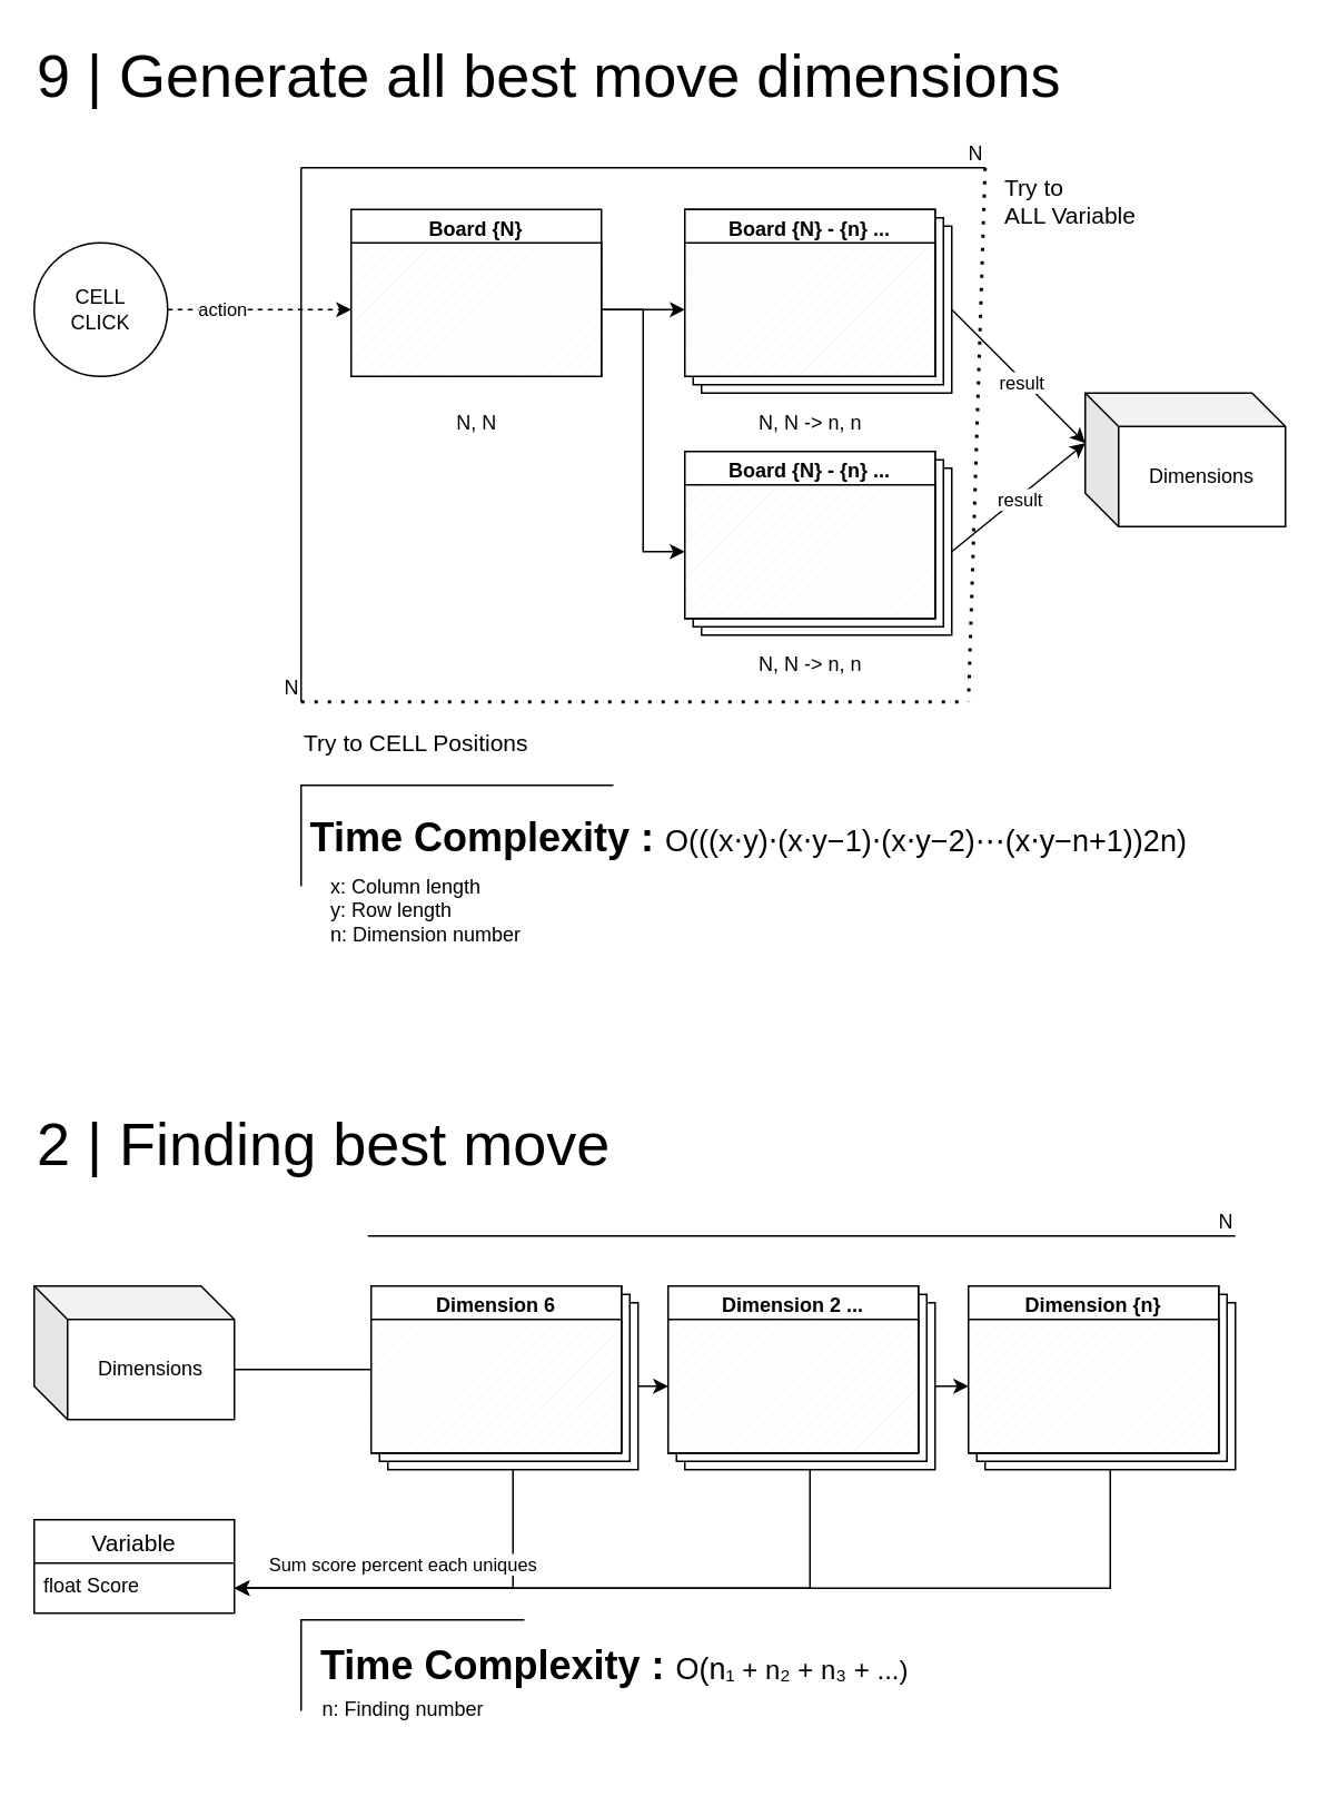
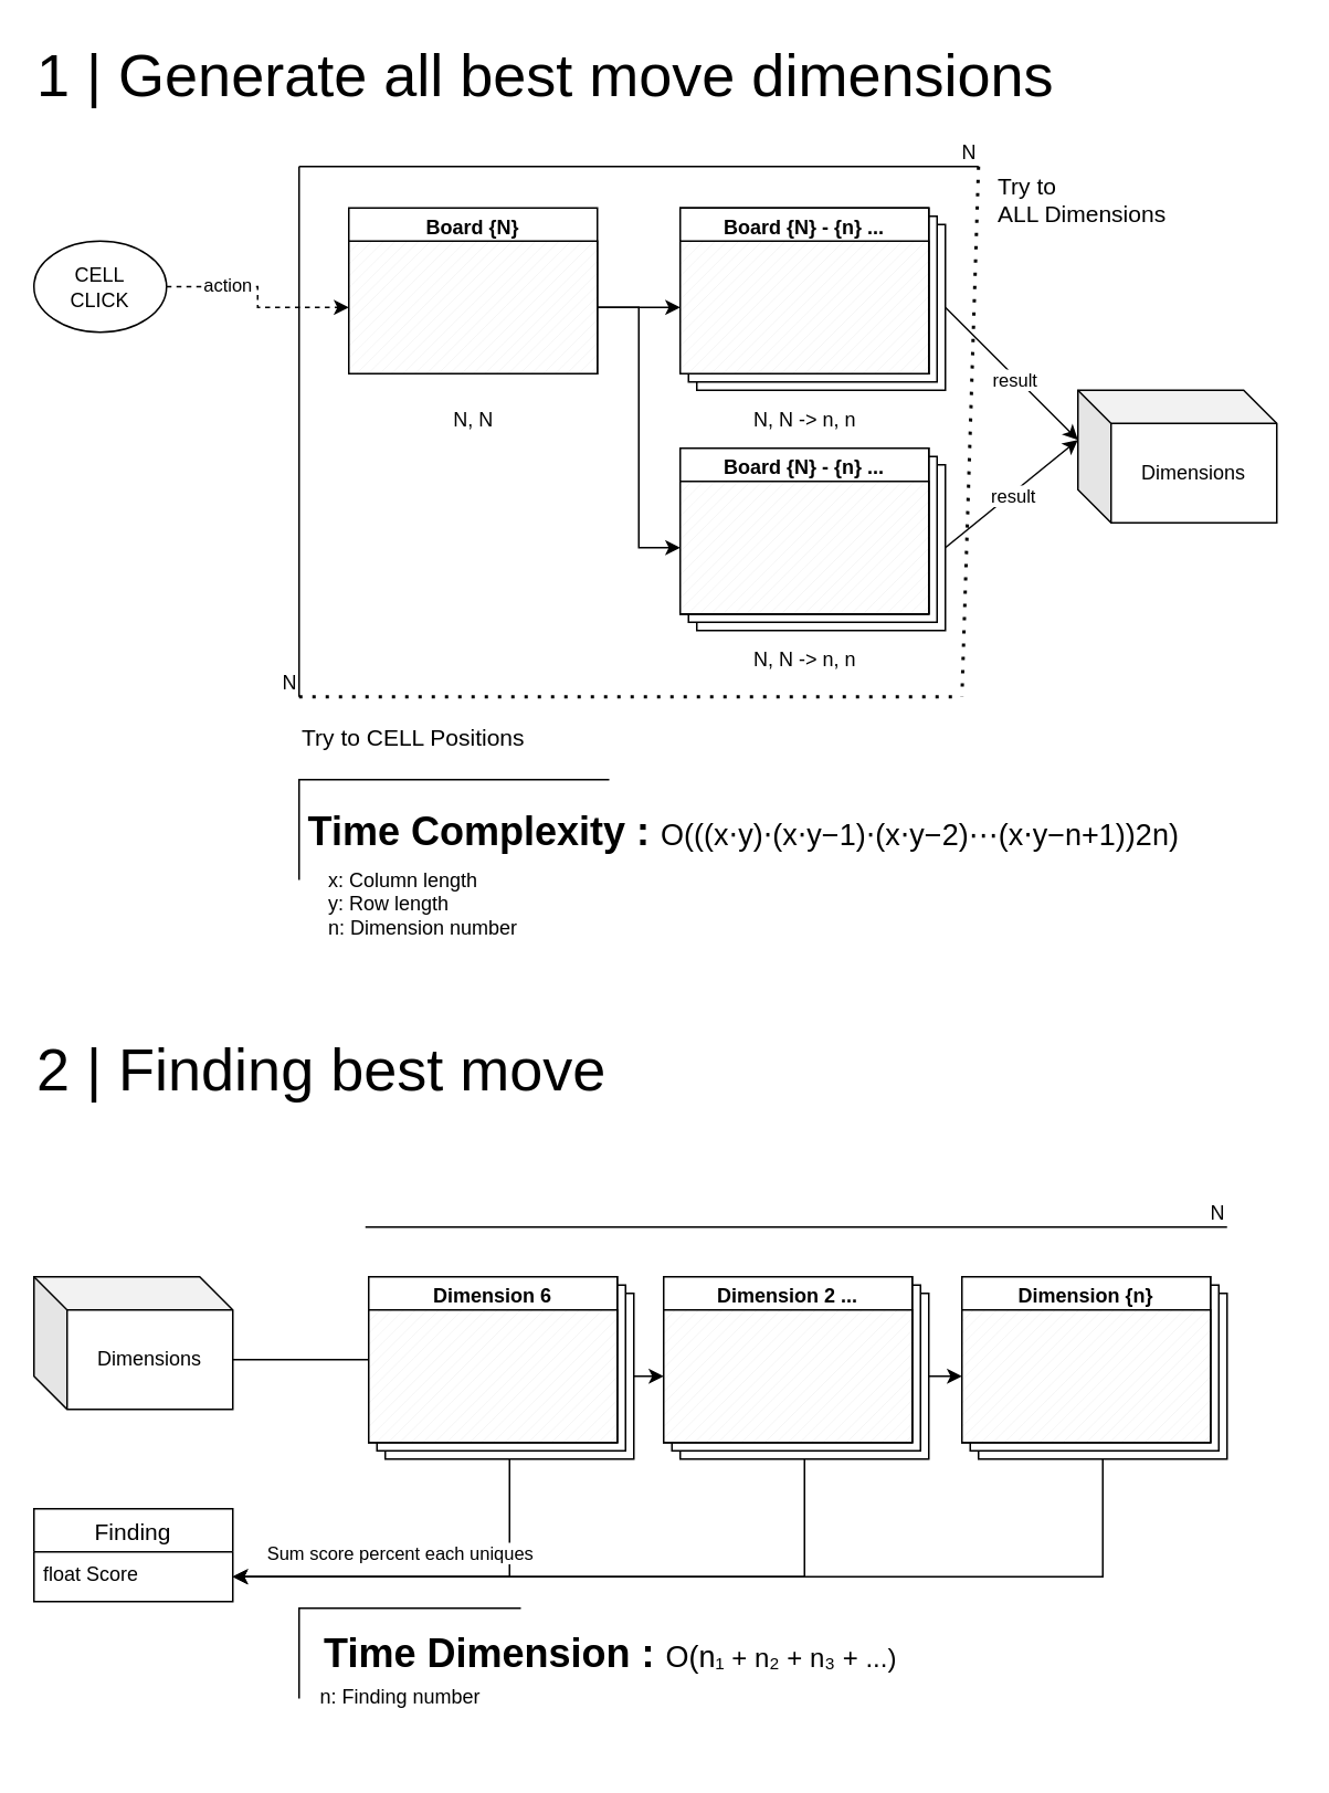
- <mxCell id="25" value="&lt;font style=&quot;font-size: 36px; background-color: light-dark(transparent, rgb(255, 86, 35));&quot;&gt;9 | Generate all best move dimensions&lt;/font&gt;" style="text;html=1;align=left;verticalAlign=middle;whiteSpace=wrap;rounded=0;fillColor=light-dark(transparent,#000000);strokeColor=light-dark(transparent,#FF1616);" parent="1" vertex="1"><mxGeometry x="20" y="20" width="760" height="50" as="geometry" /></mxCell>
+ <mxCell id="25" value="&lt;font style=&quot;font-size: 36px; background-color: light-dark(transparent, rgb(255, 86, 35));&quot;&gt;1 | Generate all best move dimensions&lt;/font&gt;" style="text;html=1;align=left;verticalAlign=middle;whiteSpace=wrap;rounded=0;fillColor=light-dark(transparent,#000000);strokeColor=light-dark(transparent,#FF1616);" parent="1" vertex="1"><mxGeometry x="20" y="20" width="760" height="50" as="geometry" /></mxCell>
- <mxCell id="21" value="&lt;font style=&quot;font-size: 14px;&quot;&gt;Try to &lt;br&gt;ALL Variable&lt;/font&gt;" style="text;html=1;align=left;verticalAlign=middle;whiteSpace=wrap;rounded=0;" parent="1" vertex="1"><mxGeometry x="600" y="100" width="110" height="40" as="geometry" /></mxCell>
+ <mxCell id="21" value="&lt;font style=&quot;font-size: 14px;&quot;&gt;Try to &lt;br&gt;ALL Dimensions&lt;/font&gt;" style="text;html=1;align=left;verticalAlign=middle;whiteSpace=wrap;rounded=0;" parent="1" vertex="1"><mxGeometry x="600" y="100" width="110" height="40" as="geometry" /></mxCell>
- <mxCell id="6" value="CELL&lt;br&gt;CLICK" style="ellipse;whiteSpace=wrap;html=1;aspect=fixed;" parent="1" vertex="1"><mxGeometry x="20" y="145" width="80" height="80" as="geometry" /></mxCell>
+ <mxCell id="6" value="CELL&lt;br&gt;CLICK" style="ellipse;whiteSpace=wrap;html=1;aspect=fixed;" parent="1" vertex="1"><mxGeometry x="20" y="145" width="80" height="55" as="geometry" /></mxCell>
- <mxCell id="26" value="&lt;font style=&quot;font-size: 36px; background-color: light-dark(transparent, rgb(255, 40, 7));&quot;&gt;2 | Finding best move&lt;/font&gt;" style="text;html=1;align=left;verticalAlign=middle;whiteSpace=wrap;rounded=0;fillColor=light-dark(transparent,#000000);strokeColor=light-dark(transparent,#FF0000);" parent="1" vertex="1"><mxGeometry x="20" y="660" width="760" height="50" as="geometry" /></mxCell>
+ <mxCell id="26" value="&lt;font style=&quot;font-size: 36px; background-color: light-dark(transparent, rgb(255, 40, 7));&quot;&gt;2 | Finding best move&lt;/font&gt;" style="text;html=1;align=left;verticalAlign=middle;whiteSpace=wrap;rounded=0;fillColor=light-dark(transparent,#000000);strokeColor=light-dark(transparent,#FF0000);" parent="1" vertex="1"><mxGeometry x="20" y="620" width="760" height="50" as="geometry" /></mxCell>
- <mxCell id="47" value="Variable" style="swimlane;fontStyle=0;childLayout=stackLayout;horizontal=1;startSize=26;horizontalStack=0;resizeParent=1;resizeParentMax=0;resizeLast=0;collapsible=1;marginBottom=0;align=center;fontSize=14;" parent="1" vertex="1"><mxGeometry x="20" y="910" width="120" height="56" as="geometry" /></mxCell>
+ <mxCell id="47" value="Finding" style="swimlane;fontStyle=0;childLayout=stackLayout;horizontal=1;startSize=26;horizontalStack=0;resizeParent=1;resizeParentMax=0;resizeLast=0;collapsible=1;marginBottom=0;align=center;fontSize=14;" parent="1" vertex="1"><mxGeometry x="20" y="910" width="120" height="56" as="geometry" /></mxCell>
- <mxCell id="54" value="&lt;h1 style=&quot;margin-top: 0px;&quot;&gt;&lt;font face=&quot;Arial, sans-serif&quot;&gt;Time Complexity : &lt;span style=&quot;font-weight: normal;&quot;&gt;&lt;font style=&quot;font-size: 18px;&quot;&gt;O(n&lt;/font&gt;&lt;/span&gt;&lt;/font&gt;&lt;span style=&quot;font-weight: normal;&quot;&gt;&lt;font size=&quot;3&quot;&gt;₁&lt;font face=&quot;Arial, sans-serif&quot;&gt;&amp;nbsp;+ n&lt;/font&gt;₂&lt;font face=&quot;Arial, sans-serif&quot;&gt;&amp;nbsp;+ n&lt;/font&gt;₃&lt;/font&gt;&lt;/span&gt;&lt;font face=&quot;Arial, sans-serif&quot;&gt;&lt;span style=&quot;font-weight: normal;&quot;&gt;&lt;font size=&quot;3&quot;&gt;&amp;nbsp;+ ...)&lt;/font&gt;&lt;/span&gt;&amp;nbsp;&lt;/font&gt;&lt;/h1&gt;" style="text;html=1;align=center;verticalAlign=middle;whiteSpace=wrap;rounded=0;" parent="53" vertex="1"><mxGeometry width="383.333" height="72" as="geometry" /></mxCell>
+ <mxCell id="54" value="&lt;h1 style=&quot;margin-top: 0px;&quot;&gt;&lt;font face=&quot;Arial, sans-serif&quot;&gt;Time Dimension : &lt;span style=&quot;font-weight: normal;&quot;&gt;&lt;font style=&quot;font-size: 18px;&quot;&gt;O(n&lt;/font&gt;&lt;/span&gt;&lt;/font&gt;&lt;span style=&quot;font-weight: normal;&quot;&gt;&lt;font size=&quot;3&quot;&gt;₁&lt;font face=&quot;Arial, sans-serif&quot;&gt;&amp;nbsp;+ n&lt;/font&gt;₂&lt;font face=&quot;Arial, sans-serif&quot;&gt;&amp;nbsp;+ n&lt;/font&gt;₃&lt;/font&gt;&lt;/span&gt;&lt;font face=&quot;Arial, sans-serif&quot;&gt;&lt;span style=&quot;font-weight: normal;&quot;&gt;&lt;font size=&quot;3&quot;&gt;&amp;nbsp;+ ...)&lt;/font&gt;&lt;/span&gt;&amp;nbsp;&lt;/font&gt;&lt;/h1&gt;" style="text;html=1;align=center;verticalAlign=middle;whiteSpace=wrap;rounded=0;" parent="53" vertex="1"><mxGeometry width="383.333" height="72" as="geometry" /></mxCell>
